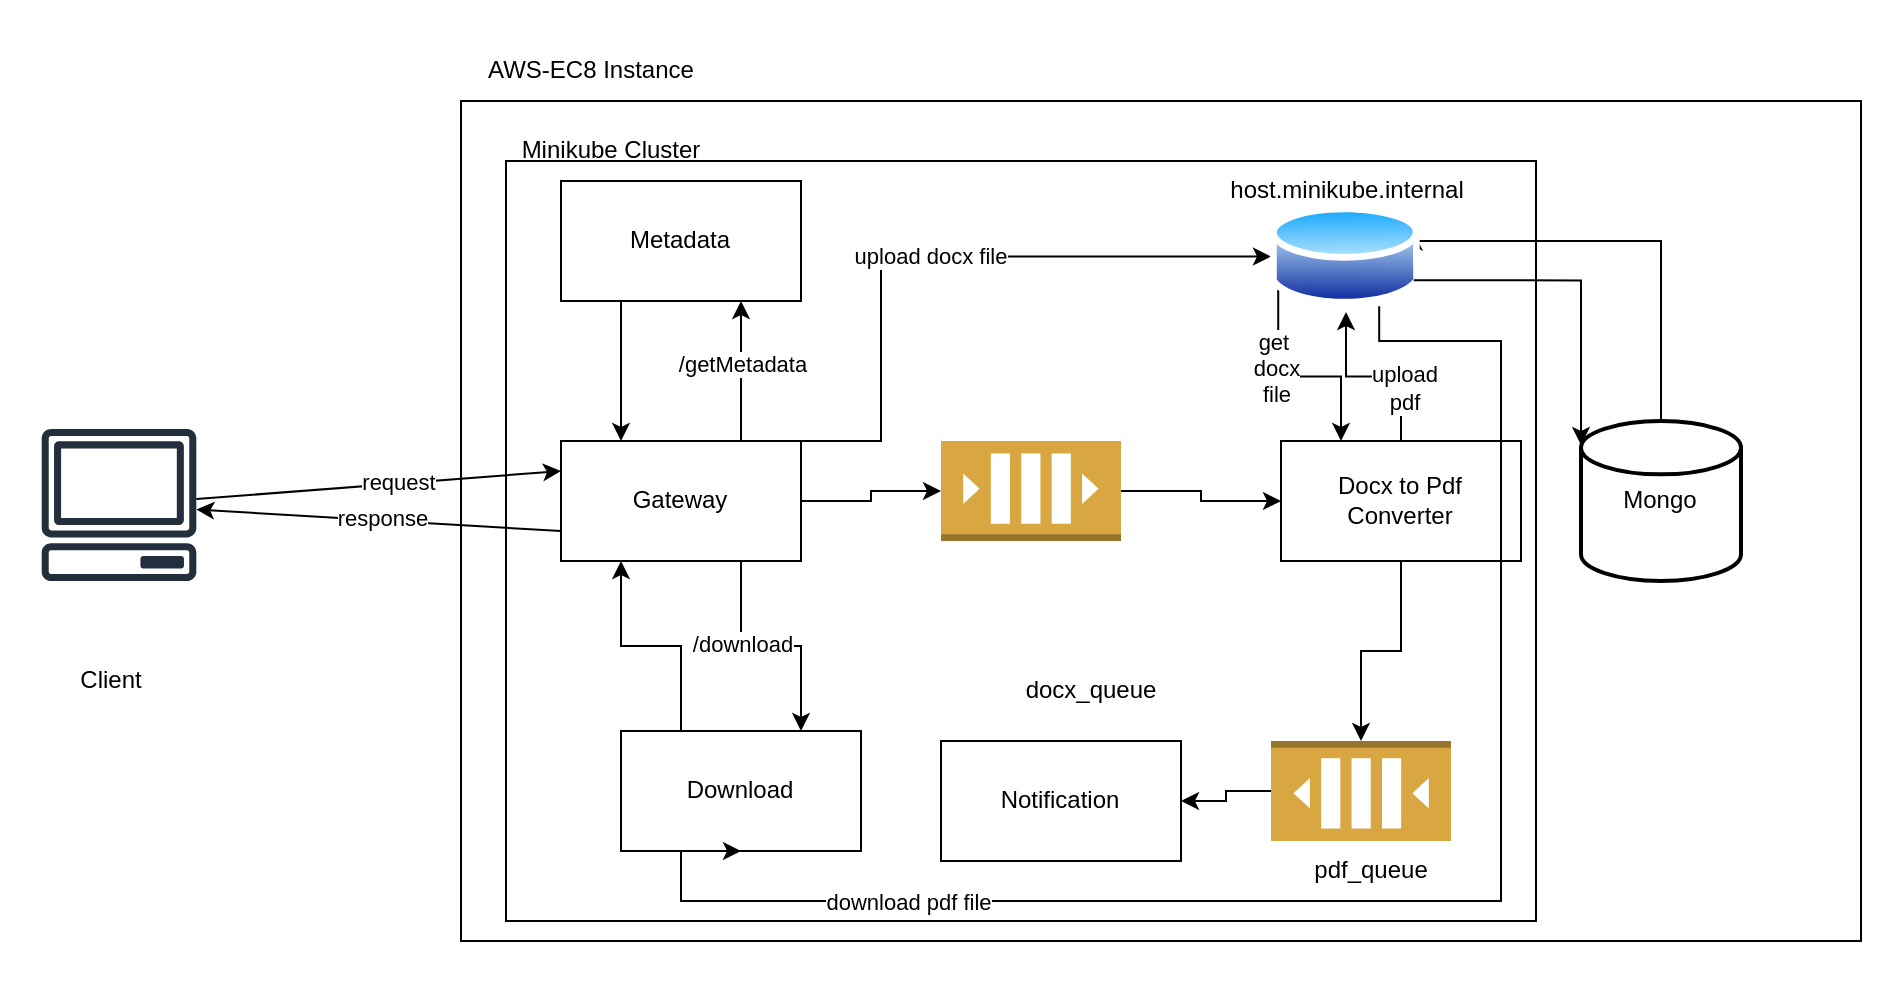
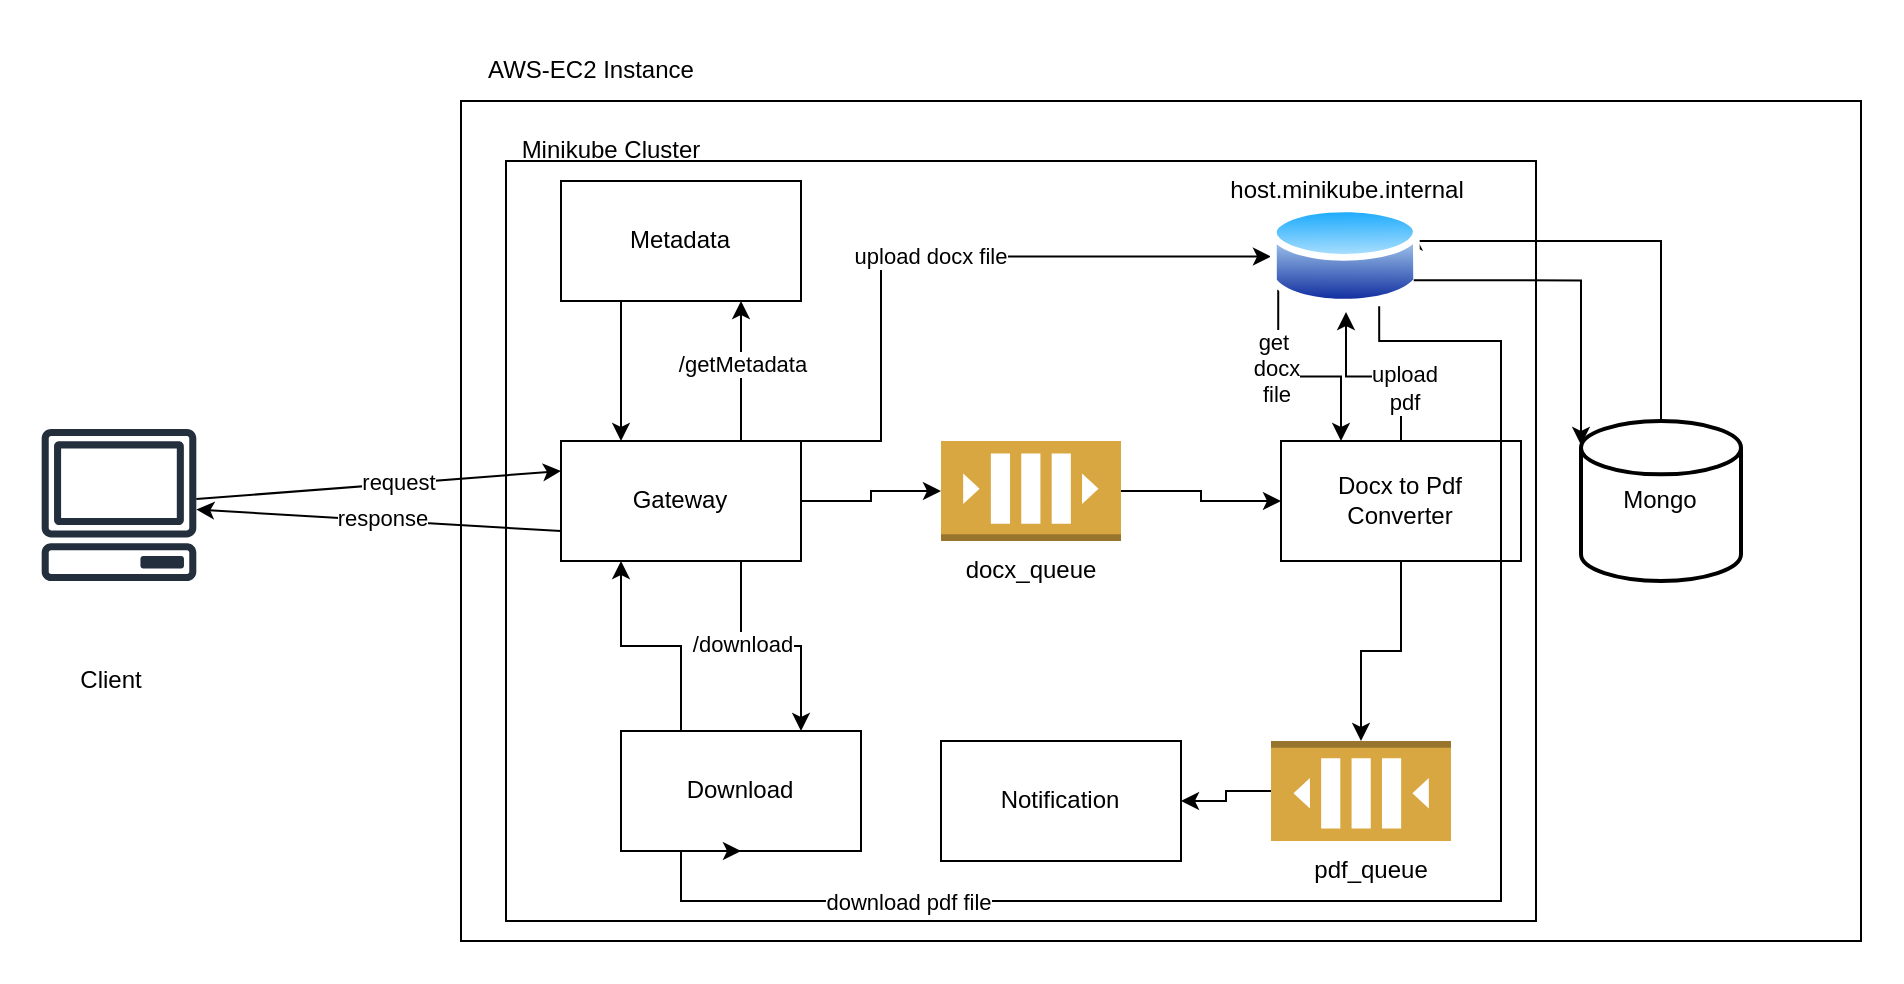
- <mxCell id="3" value="AWS-EC8 Instance" style="text;html=1;align=center;verticalAlign=middle;resizable=0;points=[];autosize=1;strokeColor=none;fillColor=none;" vertex="1" parent="1"><mxGeometry x="230" y="20" width="130" height="30" as="geometry" /></mxCell>
+ <mxCell id="3" value="AWS-EC2 Instance" style="text;html=1;align=center;verticalAlign=middle;resizable=0;points=[];autosize=1;strokeColor=none;fillColor=none;" vertex="1" parent="1"><mxGeometry x="230" y="20" width="130" height="30" as="geometry" /></mxCell>
- <mxCell id="37" value="docx_queue" style="text;html=1;align=center;verticalAlign=middle;resizable=0;points=[];autosize=1;strokeColor=none;fillColor=none;" vertex="1" parent="1"><mxGeometry x="500" y="330" width="90" height="30" as="geometry" /></mxCell>
+ <mxCell id="37" value="docx_queue" style="text;html=1;align=center;verticalAlign=middle;resizable=0;points=[];autosize=1;strokeColor=none;fillColor=none;" vertex="1" parent="1"><mxGeometry x="470" y="270" width="90" height="30" as="geometry" /></mxCell>
